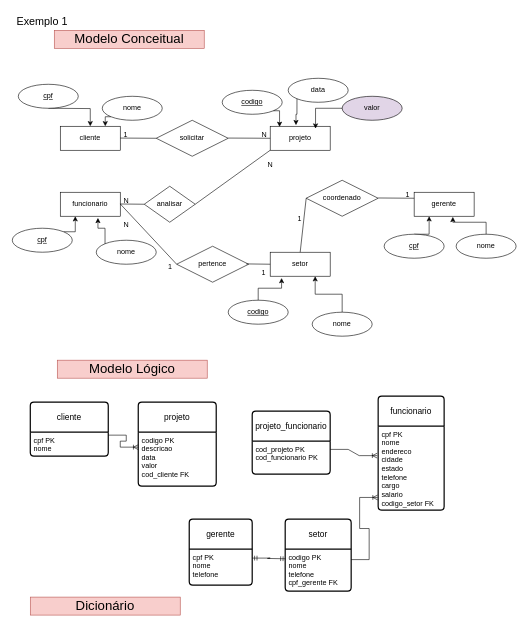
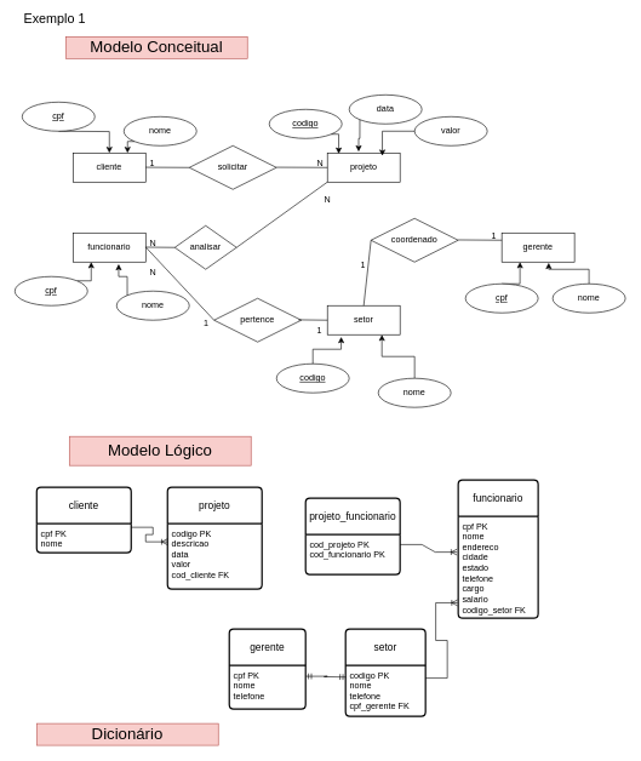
- <mxCell id="3" value="&lt;font style=&quot;font-size: 18px;&quot;&gt;Exemplo 1&lt;/font&gt;" style="text;html=1;align=center;verticalAlign=middle;whiteSpace=wrap;rounded=0;" vertex="1" parent="1"><mxGeometry x="20" y="20" width="100" height="30" as="geometry" /></mxCell>
+ <mxCell id="3" value="&lt;font style=&quot;font-size: 18px;&quot;&gt;Exemplo 1&lt;/font&gt;" style="text;html=1;align=center;verticalAlign=middle;whiteSpace=wrap;rounded=0;" vertex="1" parent="1"><mxGeometry x="25" y="10" width="100" height="30" as="geometry" /></mxCell>
- <mxCell id="13" value="valor" style="ellipse;whiteSpace=wrap;html=1;align=center;fillColor=#e1d5e7;" vertex="1" parent="1"><mxGeometry x="570" y="160" width="100" height="40" as="geometry" /></mxCell>
+ <mxCell id="13" value="valor" style="ellipse;whiteSpace=wrap;html=1;align=center;" vertex="1" parent="1"><mxGeometry x="570" y="160" width="100" height="40" as="geometry" /></mxCell>
- <mxCell id="52" value="&lt;span style=&quot;font-size: 22px;&quot;&gt;Modelo Lógico&lt;/span&gt;" style="text;html=1;align=center;verticalAlign=middle;whiteSpace=wrap;rounded=0;fillColor=#f8cecc;strokeColor=#b85450;" vertex="1" parent="1"><mxGeometry x="95" y="600" width="250" height="30" as="geometry" /></mxCell>
+ <mxCell id="52" value="&lt;span style=&quot;font-size: 22px;&quot;&gt;Modelo Lógico&lt;/span&gt;" style="text;html=1;align=center;verticalAlign=middle;whiteSpace=wrap;rounded=0;fillColor=#f8cecc;strokeColor=#b85450;" vertex="1" parent="1"><mxGeometry x="95" y="600" width="250" height="40" as="geometry" /></mxCell>
